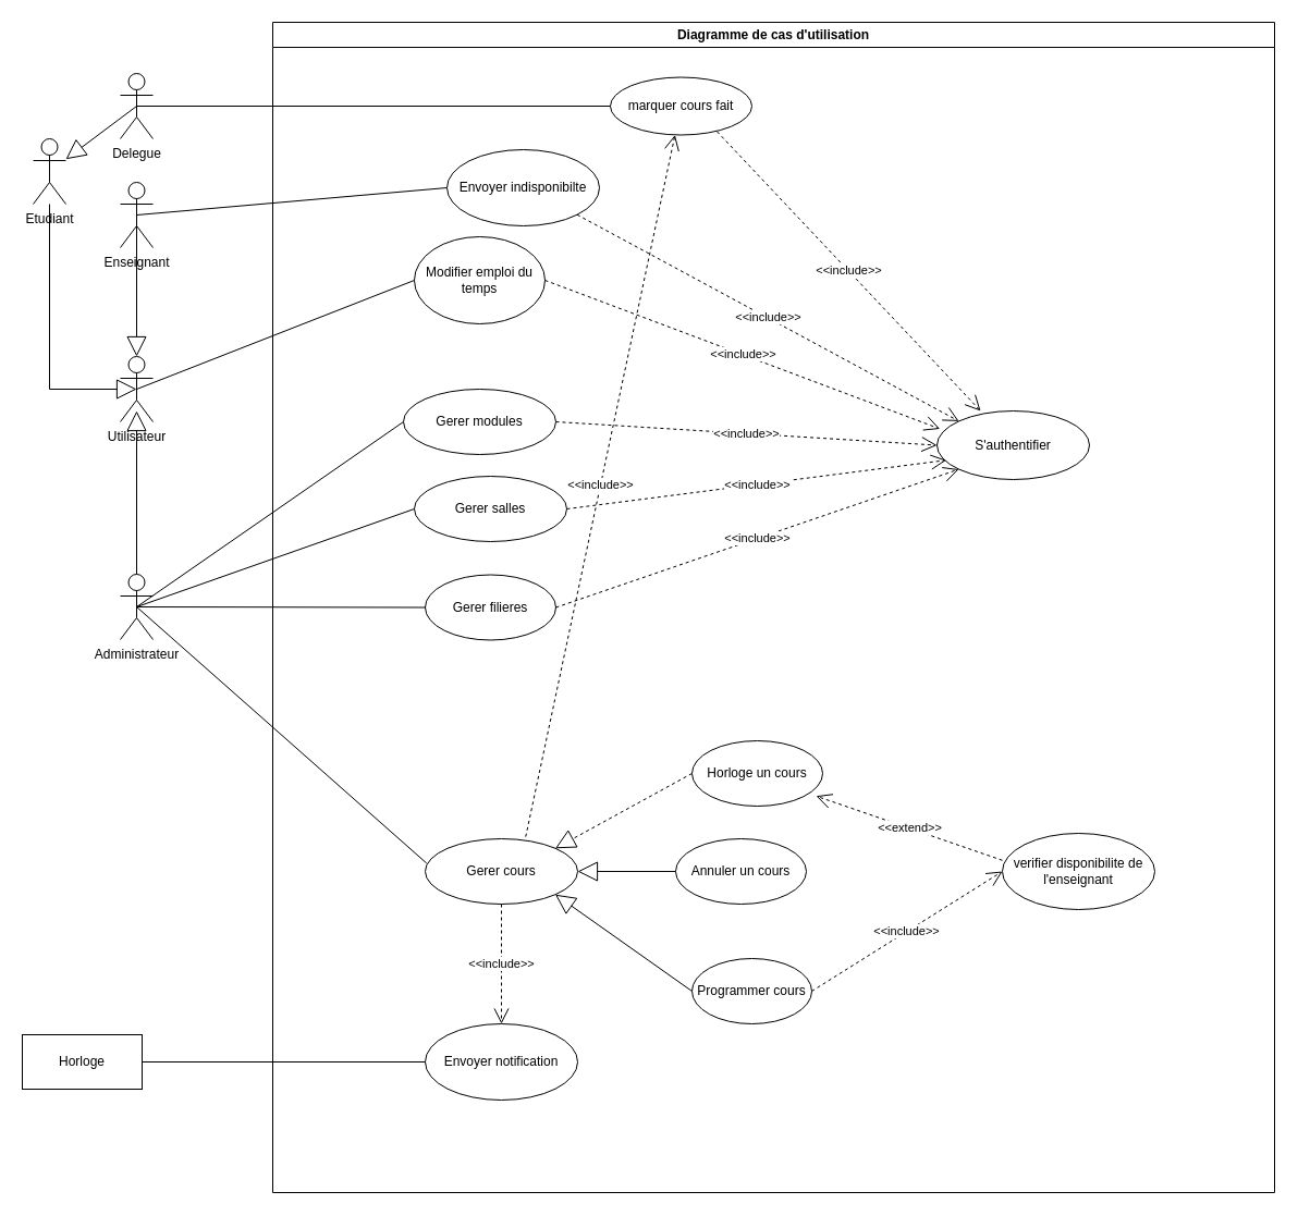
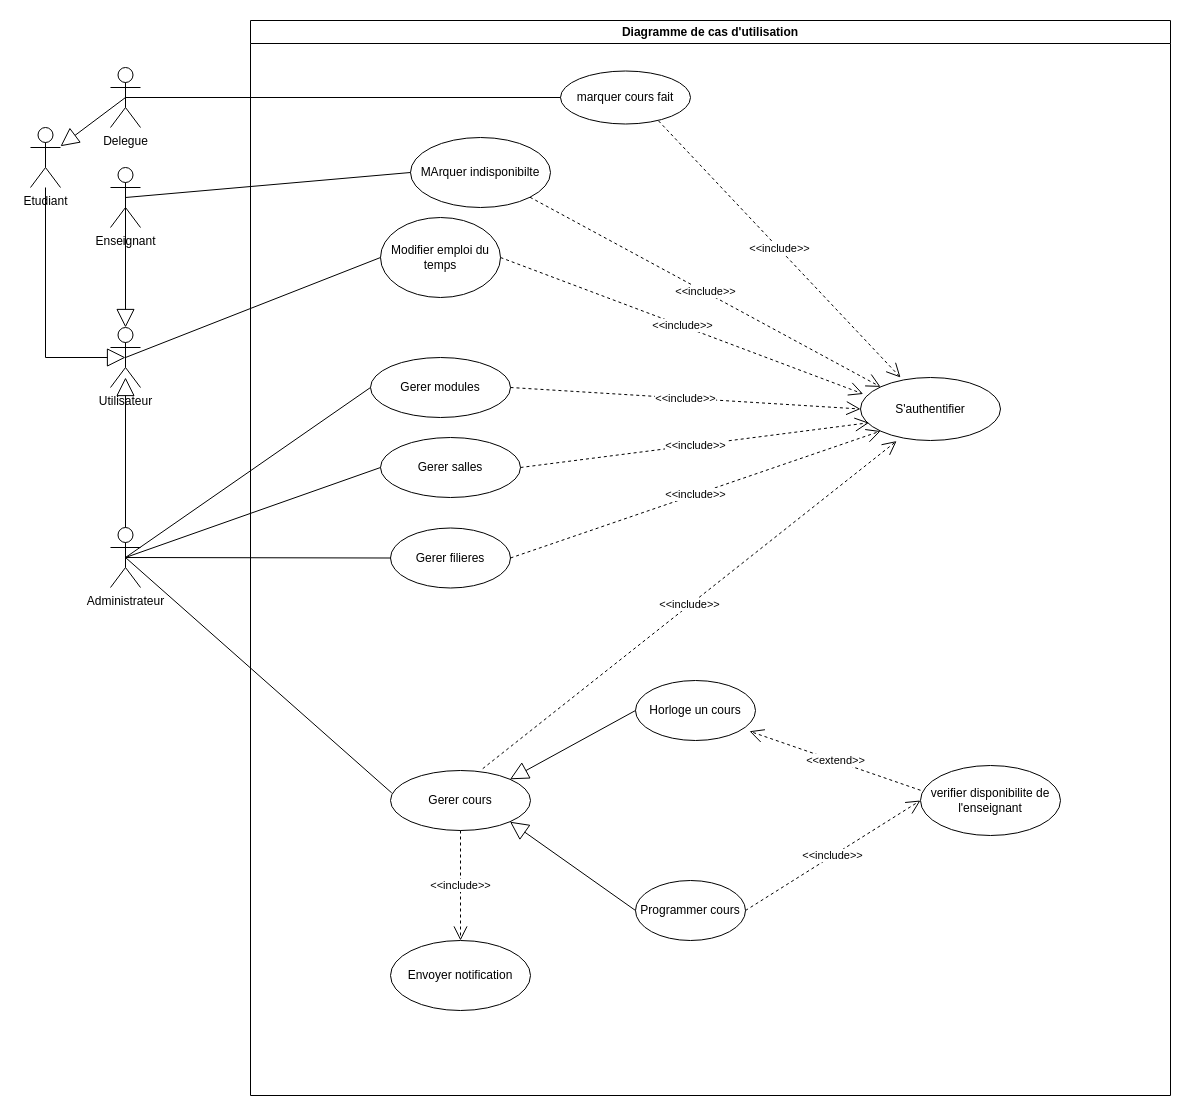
- <mxCell id="31" value="Envoyer indisponibilte" style="ellipse;whiteSpace=wrap;html=1;" vertex="1" parent="10"><mxGeometry x="160" y="117" width="140" height="70" as="geometry" /></mxCell>
+ <mxCell id="31" value="MArquer indisponibilte" style="ellipse;whiteSpace=wrap;html=1;" vertex="1" parent="10"><mxGeometry x="160" y="117" width="140" height="70" as="geometry" /></mxCell>
- <mxCell id="29" value="&amp;lt;&amp;lt;include&amp;gt;&amp;gt;" style="endArrow=open;endSize=12;dashed=1;html=1;rounded=0;exitX=0.659;exitY=-0.031;exitDx=0;exitDy=0;exitPerimeter=0;" edge="1" parent="10" source="14" target="30"><mxGeometry width="160" relative="1" as="geometry"><mxPoint x="390" y="547" as="sourcePoint" /><mxPoint x="680" y="227" as="targetPoint" /></mxGeometry></mxCell>
+ <mxCell id="29" value="&amp;lt;&amp;lt;include&amp;gt;&amp;gt;" style="endArrow=open;endSize=12;dashed=1;html=1;rounded=0;exitX=0.659;exitY=-0.031;exitDx=0;exitDy=0;exitPerimeter=0;entryX=0.258;entryY=1.009;entryDx=0;entryDy=0;entryPerimeter=0;" edge="1" parent="10" source="14" target="23"><mxGeometry width="160" relative="1" as="geometry"><mxPoint x="390" y="547" as="sourcePoint" /><mxPoint x="680" y="227" as="targetPoint" /></mxGeometry></mxCell>
- <mxCell id="21" value="" style="endArrow=block;endSize=16;endFill=0;html=1;rounded=0;exitX=0;exitY=0.5;exitDx=0;exitDy=0;entryX=1;entryY=0;entryDx=0;entryDy=0;dashed=1;" edge="1" parent="10" source="17" target="14"><mxGeometry width="160" relative="1" as="geometry"><mxPoint x="520" y="315" as="sourcePoint" /><mxPoint x="280" y="430" as="targetPoint" /></mxGeometry></mxCell>
+ <mxCell id="21" value="" style="endArrow=block;endSize=16;endFill=0;html=1;rounded=0;exitX=0;exitY=0.5;exitDx=0;exitDy=0;entryX=1;entryY=0;entryDx=0;entryDy=0;" edge="1" parent="10" source="17" target="14"><mxGeometry width="160" relative="1" as="geometry"><mxPoint x="520" y="315" as="sourcePoint" /><mxPoint x="280" y="430" as="targetPoint" /></mxGeometry></mxCell>
- <mxCell id="20" value="" style="endArrow=block;endSize=16;endFill=0;html=1;rounded=0;exitX=0;exitY=0.5;exitDx=0;exitDy=0;entryX=1;entryY=0.5;entryDx=0;entryDy=0;" edge="1" parent="10" source="18" target="14"><mxGeometry x="1" y="-160" width="160" relative="1" as="geometry"><mxPoint x="170" y="670" as="sourcePoint" /><mxPoint x="330" y="670" as="targetPoint" /><Array as="points" /><mxPoint as="offset" /></mxGeometry></mxCell>
- <mxCell id="18" value="Annuler un cours" style="ellipse;whiteSpace=wrap;html=1;" vertex="1" parent="10"><mxGeometry x="370" y="750" width="120" height="60" as="geometry" /></mxCell>
- <mxCell id="46" value="Horloge" style="html=1;whiteSpace=wrap;" vertex="1" parent="1"><mxGeometry x="20" y="950" width="110" height="50" as="geometry" /></mxCell>
- <mxCell id="42" value="" style="endArrow=none;html=1;rounded=0;exitX=0;exitY=0.5;exitDx=0;exitDy=0;entryX=1;entryY=0.5;entryDx=0;entryDy=0;" edge="1" parent="1" source="22" target="46"><mxGeometry width="50" height="50" relative="1" as="geometry"><mxPoint x="410" y="357" as="sourcePoint" /><mxPoint x="125" y="975" as="targetPoint" /></mxGeometry></mxCell>
